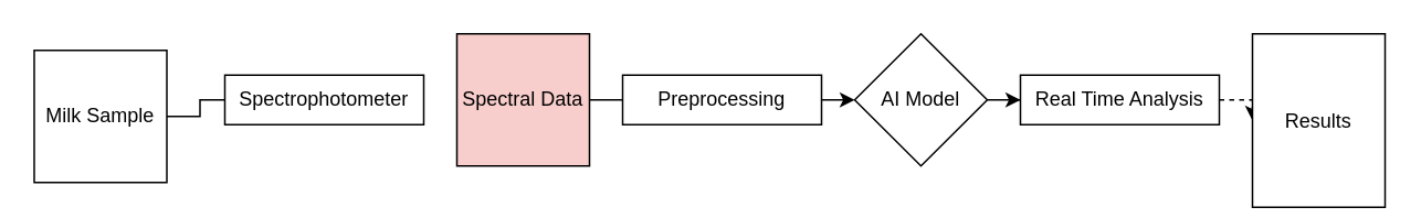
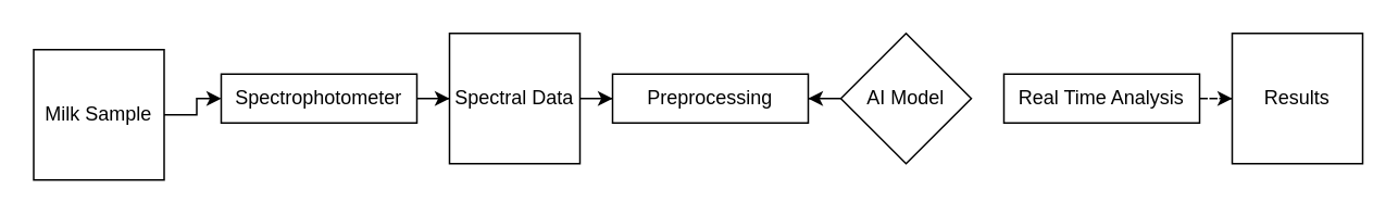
- <mxCell id="9" value="" style="edgeStyle=orthogonalEdgeStyle;rounded=0;orthogonalLoop=1;jettySize=auto;html=1;exitX=1;exitY=0.5;exitDx=0;exitDy=0;endArrow=none;" edge="1" parent="1" source="3" target="10"><mxGeometry relative="1" as="geometry"><mxPoint x="115" y="60" as="sourcePoint" /><mxPoint x="275" y="60" as="targetPoint" /></mxGeometry></mxCell>
+ <mxCell id="9" value="" style="edgeStyle=orthogonalEdgeStyle;rounded=0;orthogonalLoop=1;jettySize=auto;html=1;exitX=1;exitY=0.5;exitDx=0;exitDy=0;" edge="1" parent="1" source="3" target="10"><mxGeometry relative="1" as="geometry"><mxPoint x="115" y="60" as="sourcePoint" /><mxPoint x="275" y="60" as="targetPoint" /></mxGeometry></mxCell>
+ <mxCell id="2" style="edgeStyle=orthogonalEdgeStyle;rounded=0;orthogonalLoop=1;jettySize=auto;html=1;exitX=1;exitY=0.5;exitDx=0;exitDy=0;" edge="1" parent="1" source="10" target="5"><mxGeometry relative="1" as="geometry"><mxPoint x="155" y="59.966" as="sourcePoint" /></mxGeometry></mxCell>
- <mxCell id="5" value="Spectral Data" style="whiteSpace=wrap;html=1;aspect=fixed;fillColor=#f8cecc;" vertex="1" parent="1"><mxGeometry x="275" y="20" width="80" height="80" as="geometry" /></mxCell>
+ <mxCell id="5" value="Spectral Data" style="whiteSpace=wrap;html=1;aspect=fixed;" vertex="1" parent="1"><mxGeometry x="275" y="20" width="80" height="80" as="geometry" /></mxCell>
- <mxCell id="4" style="edgeStyle=orthogonalEdgeStyle;rounded=0;orthogonalLoop=1;jettySize=auto;html=1;entryX=0;entryY=0.5;entryDx=0;entryDy=0;" edge="1" parent="1" source="5" target="7"><mxGeometry relative="1" as="geometry" /></mxCell>
+ <mxCell id="4" style="edgeStyle=orthogonalEdgeStyle;rounded=0;orthogonalLoop=1;jettySize=auto;html=1;" edge="1" parent="1" source="5" target="11"><mxGeometry relative="1" as="geometry" /></mxCell>
- <mxCell id="12" value="" style="edgeStyle=orthogonalEdgeStyle;rounded=0;orthogonalLoop=1;jettySize=auto;html=1;" edge="1" parent="1" source="7" target="13"><mxGeometry relative="1" as="geometry"><mxPoint x="595" y="60" as="sourcePoint" /><mxPoint x="765" y="60" as="targetPoint" /></mxGeometry></mxCell>
+ <mxCell id="12" value="" style="edgeStyle=orthogonalEdgeStyle;rounded=0;orthogonalLoop=1;jettySize=auto;html=1;" edge="1" parent="1" source="7" target="11"><mxGeometry relative="1" as="geometry"><mxPoint x="595" y="60" as="sourcePoint" /><mxPoint x="765" y="60" as="targetPoint" /></mxGeometry></mxCell>
- <mxCell id="8" value="Results" style="whiteSpace=wrap;html=1;aspect=fixed;" vertex="1" parent="1"><mxGeometry x="755" y="20" width="80" height="105" as="geometry" /></mxCell>
+ <mxCell id="8" value="Results" style="whiteSpace=wrap;html=1;aspect=fixed;" vertex="1" parent="1"><mxGeometry x="755" y="20" width="80" height="80" as="geometry" /></mxCell>
